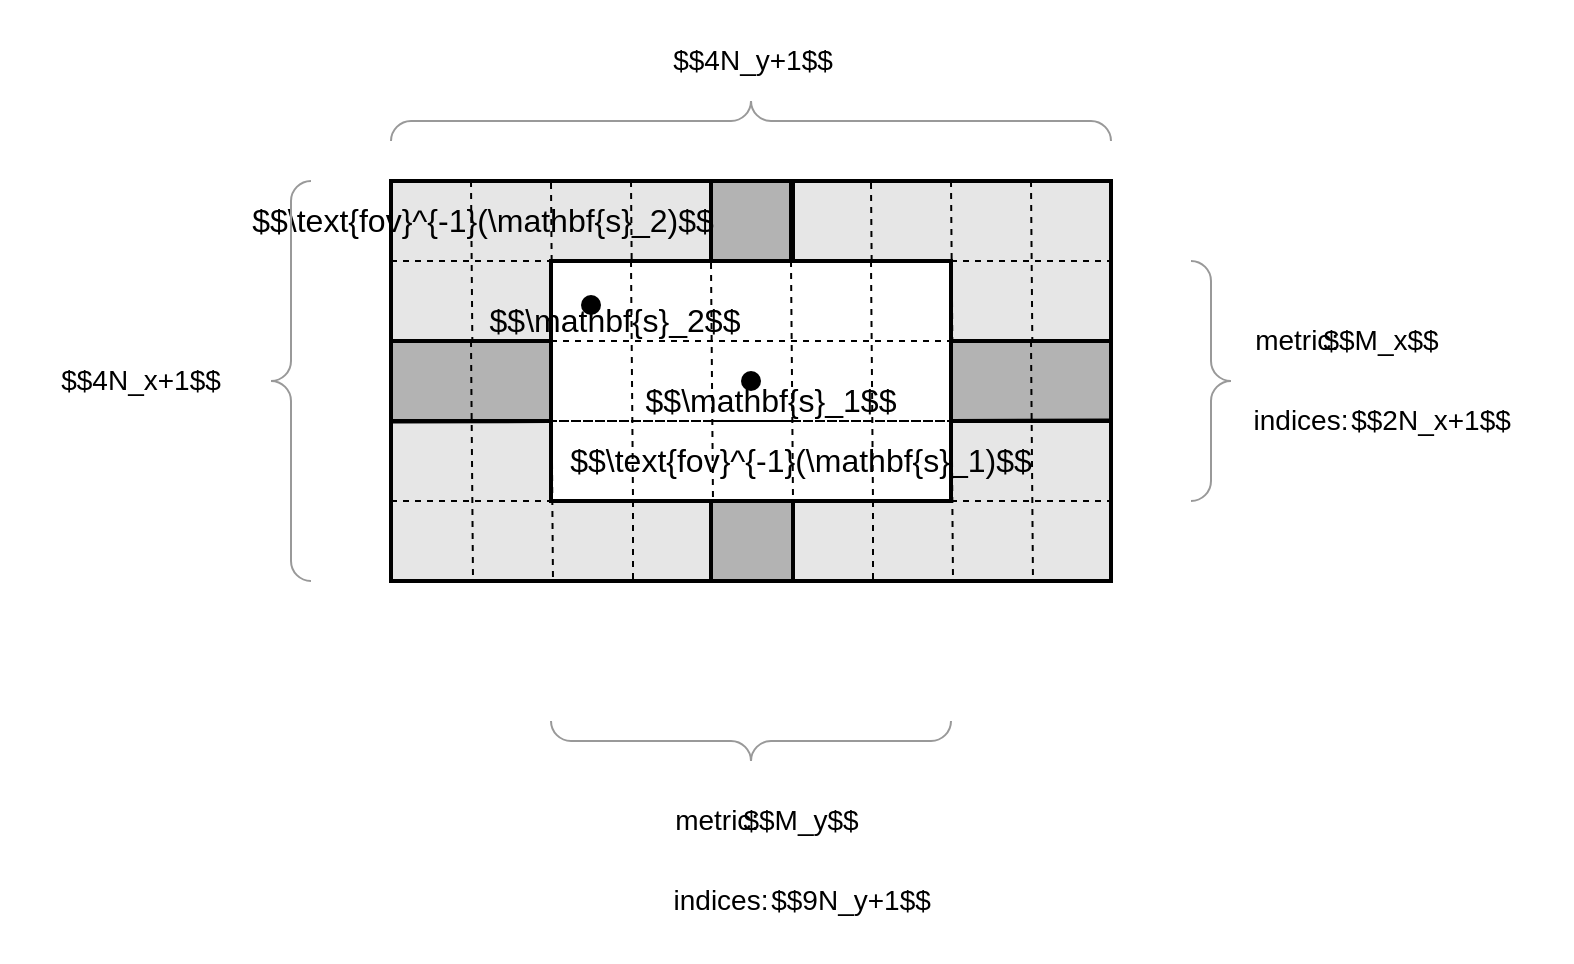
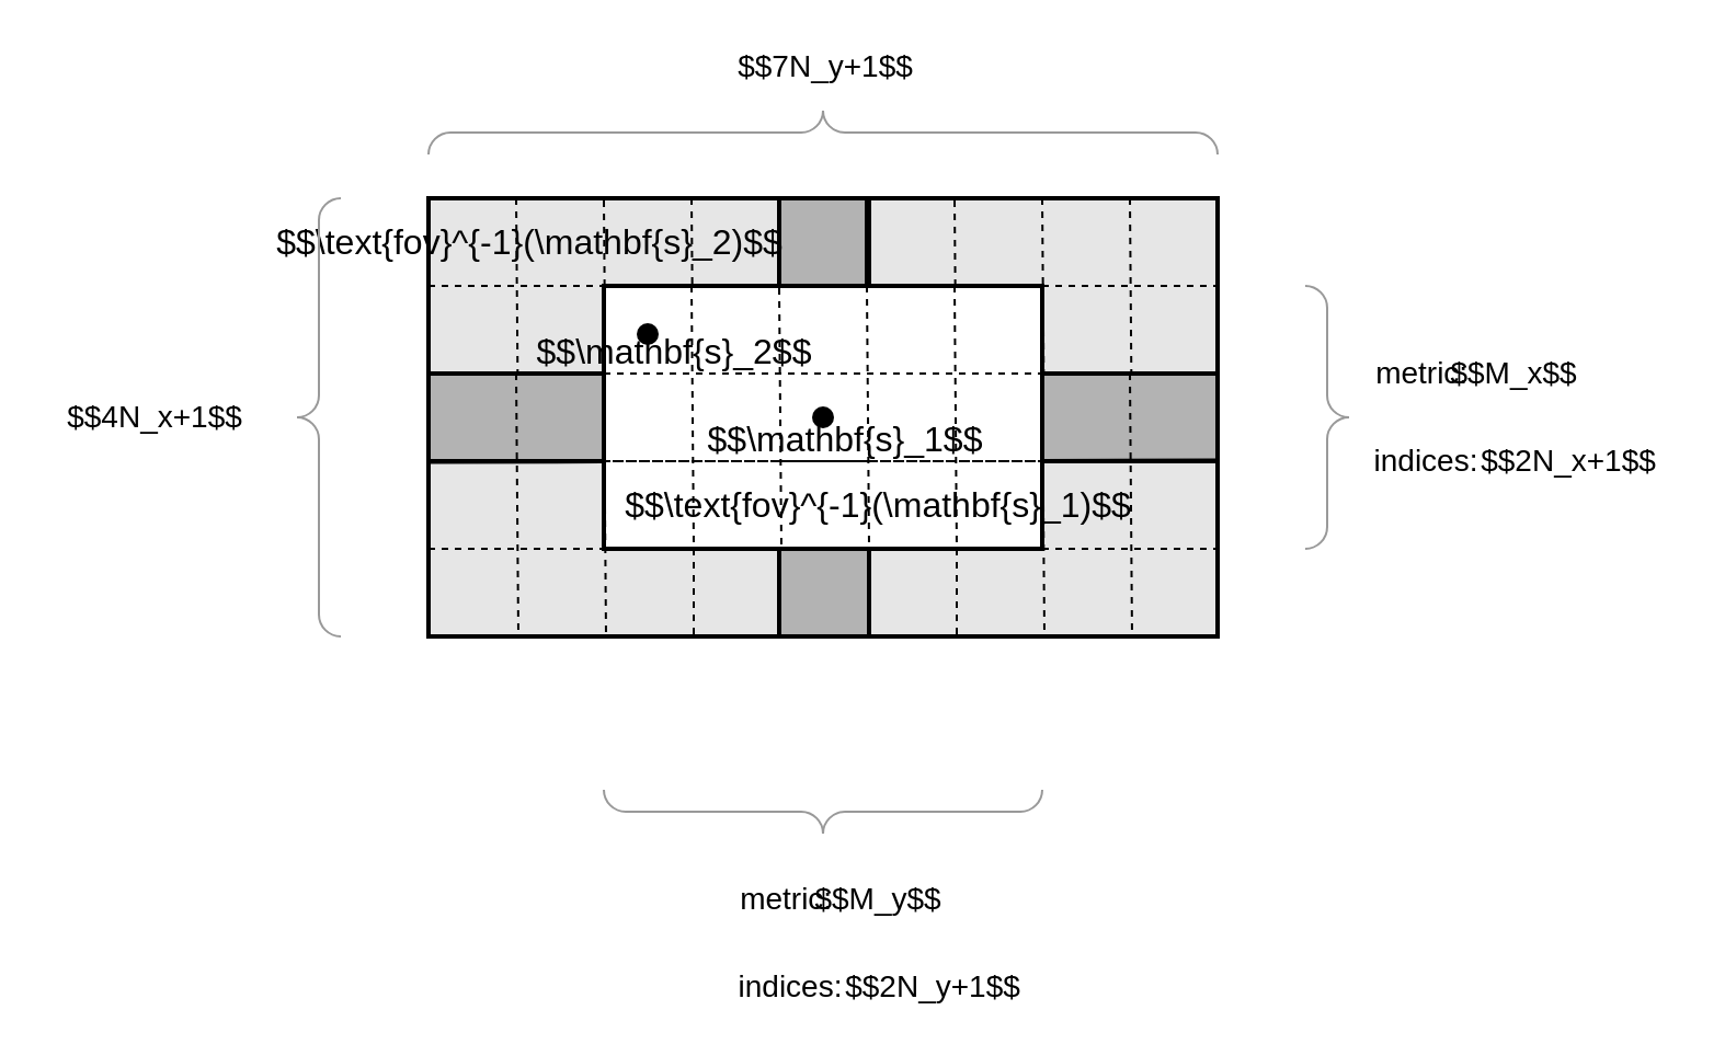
- <mxCell id="68" value="$$4N_y+1$$" style="text;html=1;align=center;verticalAlign=middle;resizable=0;points=[];autosize=1;strokeColor=none;fillColor=none;fontSize=14;" vertex="1" parent="1"><mxGeometry x="325.5" y="20" width="100" height="20" as="geometry" /></mxCell>
+ <mxCell id="68" value="$$7N_y+1$$" style="text;html=1;align=center;verticalAlign=middle;resizable=0;points=[];autosize=1;strokeColor=none;fillColor=none;fontSize=14;" vertex="1" parent="1"><mxGeometry x="325.5" y="20" width="100" height="20" as="geometry" /></mxCell>
- <mxCell id="11" value="$$9N_y+1$$" style="text;html=1;align=center;verticalAlign=middle;resizable=0;points=[];autosize=1;strokeColor=none;fillColor=none;fontSize=14;" vertex="1" parent="1"><mxGeometry x="375" y="440" width="100" height="20" as="geometry" /></mxCell>
+ <mxCell id="11" value="$$2N_y+1$$" style="text;html=1;align=center;verticalAlign=middle;resizable=0;points=[];autosize=1;strokeColor=none;fillColor=none;fontSize=14;" vertex="1" parent="1"><mxGeometry x="375" y="440" width="100" height="20" as="geometry" /></mxCell>
